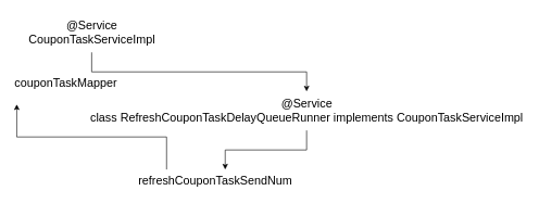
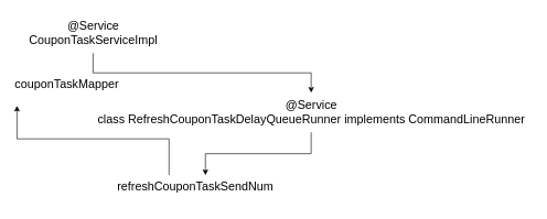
- <mxCell id="5" value="&lt;div&gt;@Service&lt;br&gt;&lt;/div&gt;class RefreshCouponTaskDelayQueueRunner&amp;nbsp;implements CouponTaskServiceImpl" style="text;html=1;align=center;verticalAlign=middle;resizable=0;points=[];autosize=1;strokeColor=none;fillColor=none;fontSize=18;" vertex="1" parent="1"><mxGeometry x="135" y="140" width="670" height="60" as="geometry" /></mxCell>
+ <mxCell id="5" value="&lt;div&gt;@Service&lt;br&gt;&lt;/div&gt;class RefreshCouponTaskDelayQueueRunner&amp;nbsp;implements CommandLineRunner" style="text;html=1;align=center;verticalAlign=middle;resizable=0;points=[];autosize=1;strokeColor=none;fillColor=none;fontSize=18;" vertex="1" parent="1"><mxGeometry x="135" y="140" width="670" height="60" as="geometry" /></mxCell>
- <mxCell id="7" value="refreshCouponTaskSendNum" style="text;whiteSpace=wrap;fontSize=18;" vertex="1" parent="1"><mxGeometry x="210" y="260" width="270" height="50" as="geometry" /></mxCell>
+ <mxCell id="7" value="refreshCouponTaskSendNum" style="text;whiteSpace=wrap;fontSize=18;" vertex="1" parent="1"><mxGeometry x="175" y="265" width="270" height="50" as="geometry" /></mxCell>
